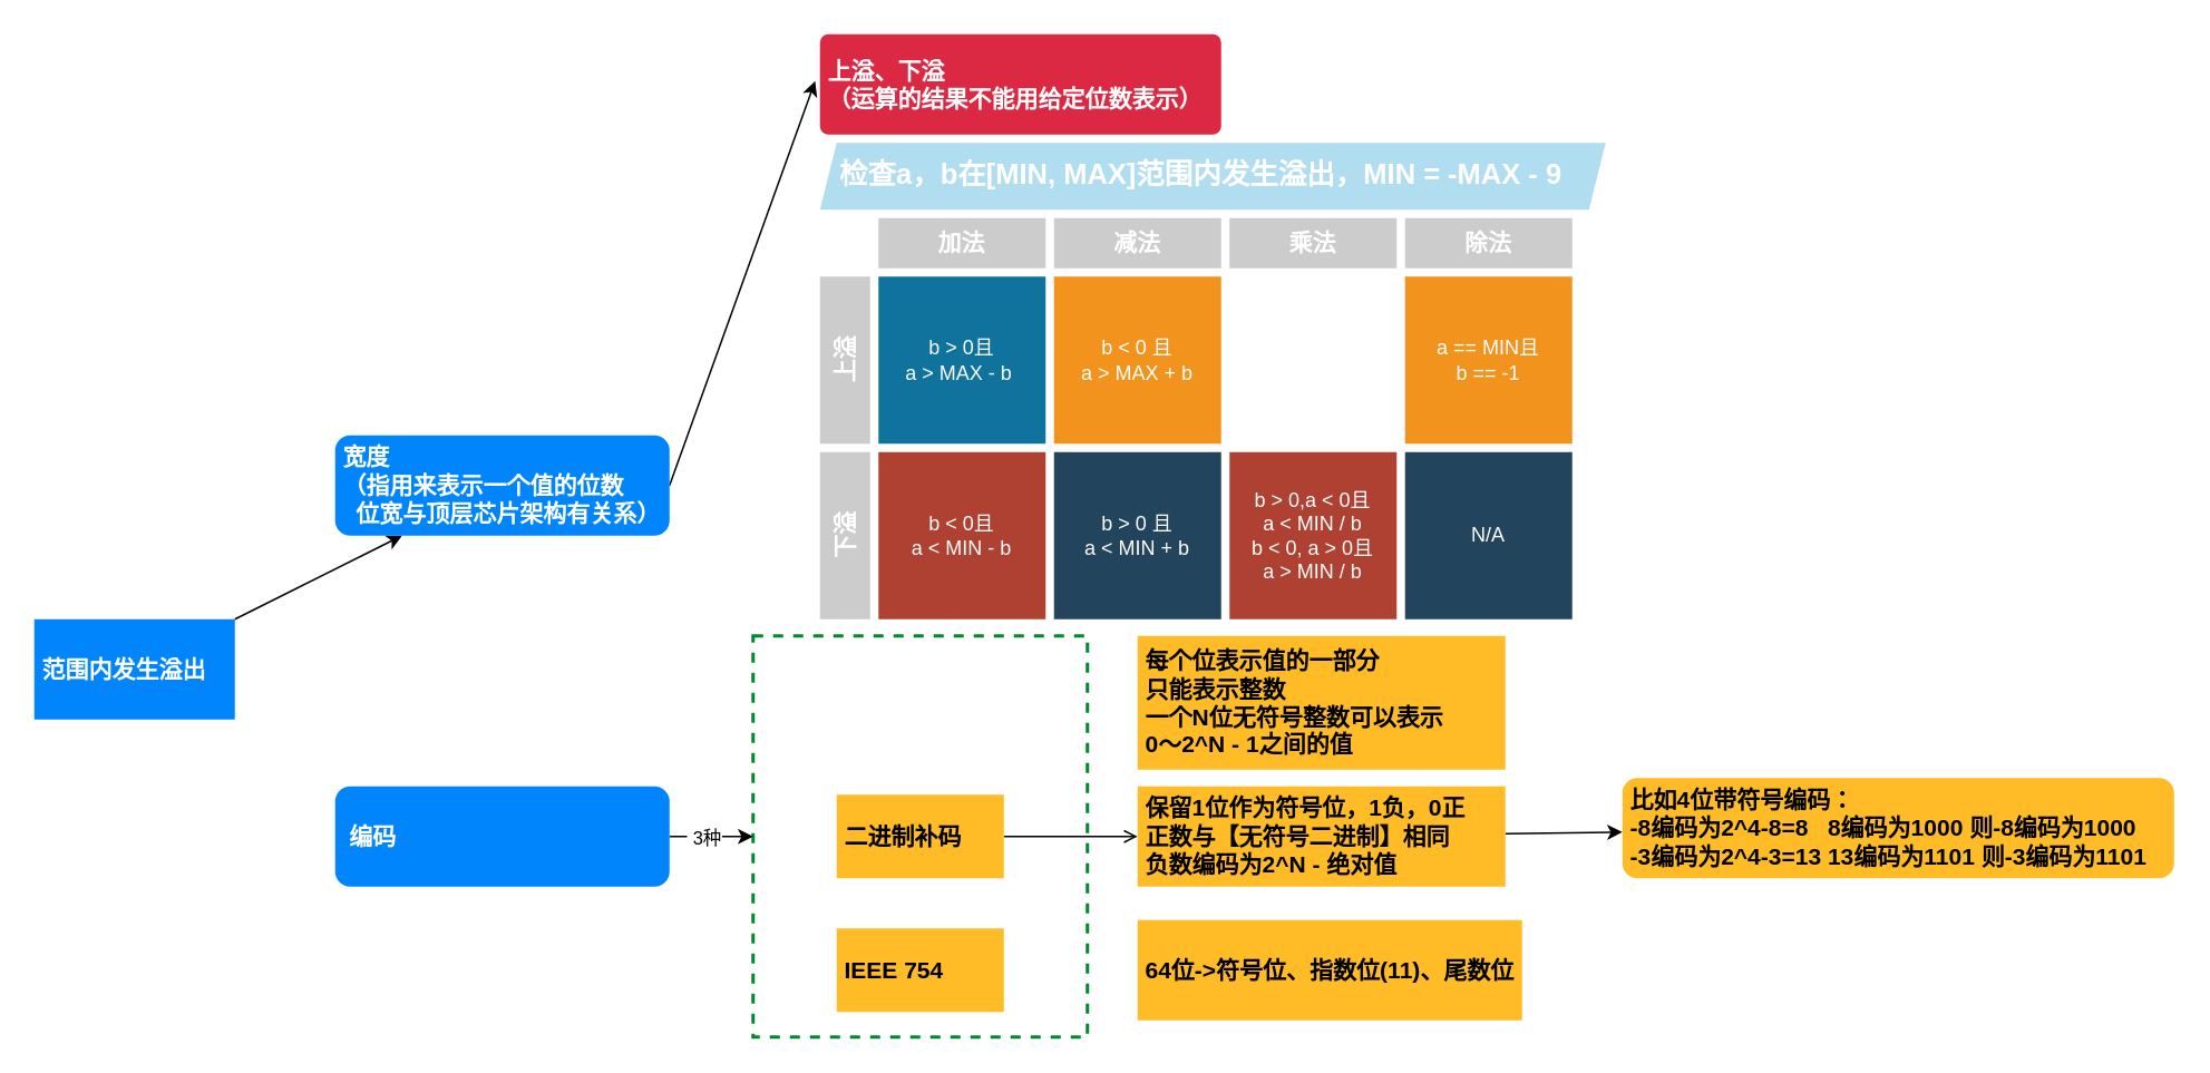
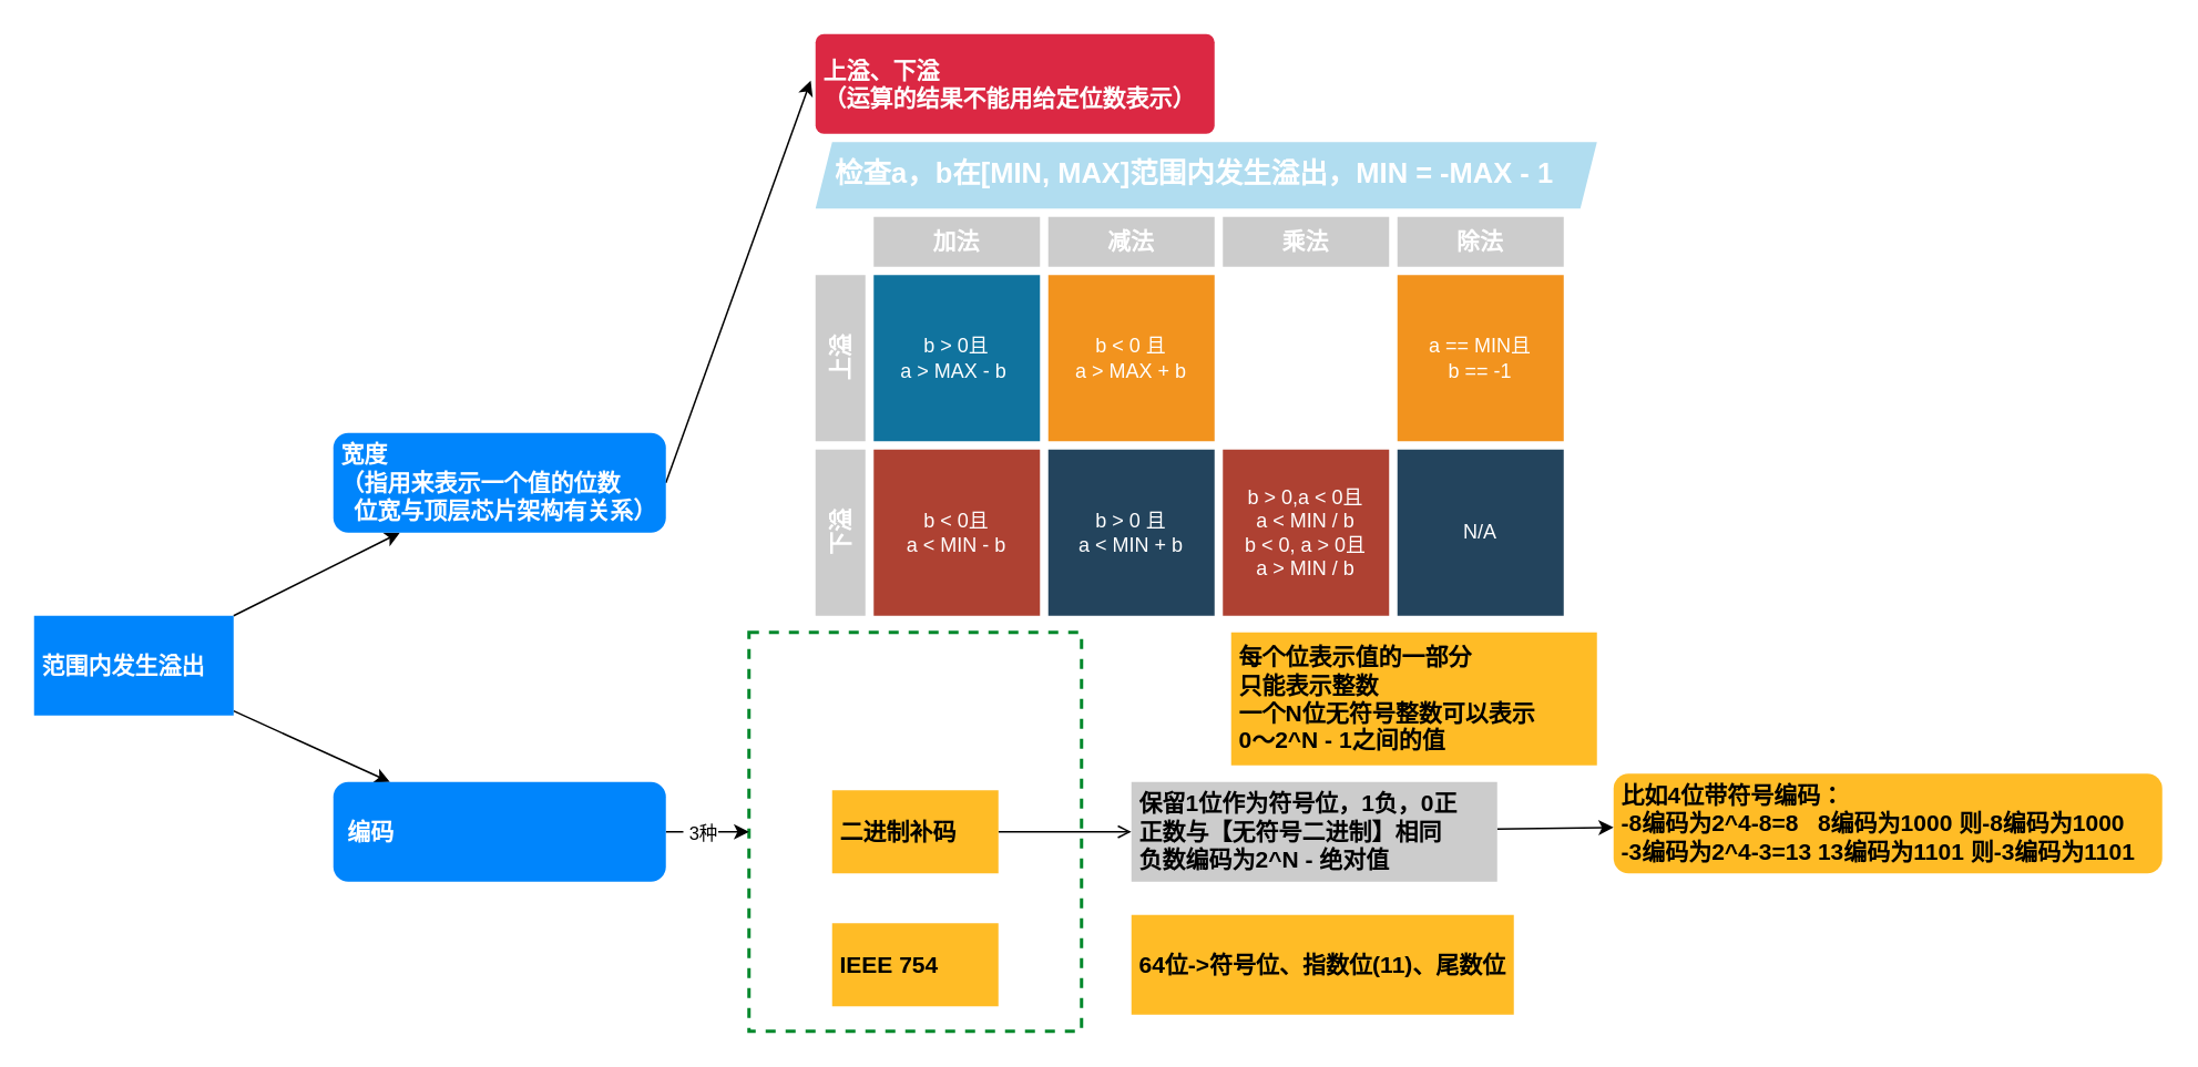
- <mxCell id="32" value="检查a，b在[MIN, MAX]范围内发生溢出，MIN = -MAX - 9" style="shape=mxgraph.infographic.parallelogram;dx=5;;html=1;fillColor=#B1DDF0;strokeColor=none;shadow=0;fontSize=17;fontColor=#FFFFFF;align=left;spacingLeft=10;fontStyle=1;" parent="1" vertex="1"><mxGeometry x="490" y="85" width="470" height="40" as="geometry" /></mxCell>
+ <mxCell id="32" value="检查a，b在[MIN, MAX]范围内发生溢出，MIN = -MAX - 1" style="shape=mxgraph.infographic.parallelogram;dx=5;;html=1;fillColor=#B1DDF0;strokeColor=none;shadow=0;fontSize=17;fontColor=#FFFFFF;align=left;spacingLeft=10;fontStyle=1;" parent="1" vertex="1"><mxGeometry x="490" y="85" width="470" height="40" as="geometry" /></mxCell>
- <mxCell id="14" value="每个位表示值的一部分&lt;br&gt;只能表示整数&lt;br&gt;一个N位无符号整数可以表示&lt;br&gt;0～2^N - 1之间的值" style="whiteSpace=wrap;html=1;fontSize=14;align=left;fillColor=#FFBC26;strokeColor=none;fontColor=#000000;shadow=0;dashed=0;strokeWidth=1;spacingLeft=0;fontStyle=1;spacing=5;" parent="1" vertex="1"><mxGeometry x="680" y="380" width="220" height="80" as="geometry" /></mxCell>
+ <mxCell id="14" value="每个位表示值的一部分&lt;br&gt;只能表示整数&lt;br&gt;一个N位无符号整数可以表示&lt;br&gt;0～2^N - 1之间的值" style="whiteSpace=wrap;html=1;fontSize=14;align=left;fillColor=#FFBC26;strokeColor=none;fontColor=#000000;shadow=0;dashed=0;strokeWidth=1;spacingLeft=0;fontStyle=1;spacing=5;" parent="1" vertex="1"><mxGeometry x="740" y="380" width="220" height="80" as="geometry" /></mxCell>
+ <mxCell id="4" value="" style="edgeStyle=none;html=1;" parent="1" source="5" target="10" edge="1"><mxGeometry relative="1" as="geometry" /></mxCell>
- <mxCell id="16" value="保留1位作为符号位，1负，0正&lt;br&gt;正数与【无符号二进制】相同&lt;br&gt;负数编码为2^N - 绝对值" style="whiteSpace=wrap;html=1;fontSize=14;align=left;fillColor=#FFBC26;strokeColor=none;fontColor=#000000;shadow=0;dashed=0;strokeWidth=1;spacingLeft=0;fontStyle=1;spacing=5;" parent="1" vertex="1"><mxGeometry x="680" y="470" width="220" height="60" as="geometry" /></mxCell>
+ <mxCell id="16" value="保留1位作为符号位，1负，0正&lt;br&gt;正数与【无符号二进制】相同&lt;br&gt;负数编码为2^N - 绝对值" style="whiteSpace=wrap;html=1;fontSize=14;align=left;fillColor=#cccccc;strokeColor=none;fontColor=#000000;shadow=0;dashed=0;strokeWidth=1;spacingLeft=0;fontStyle=1;spacing=5;" parent="1" vertex="1"><mxGeometry x="680" y="470" width="220" height="60" as="geometry" /></mxCell>
